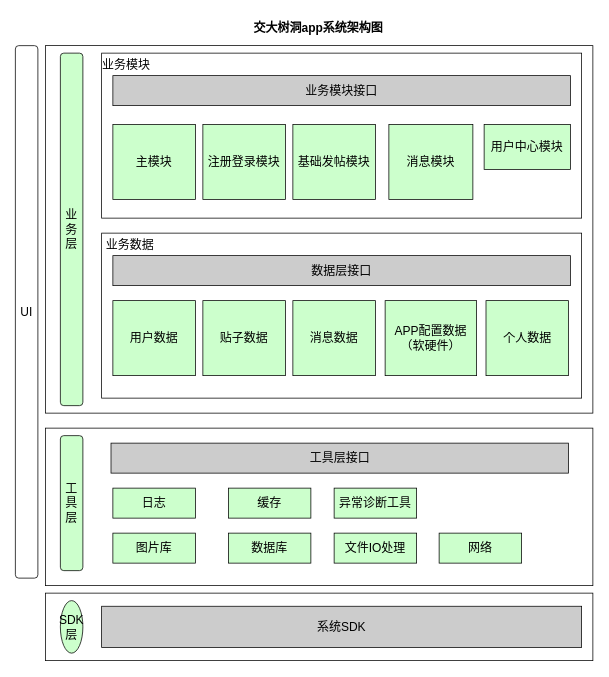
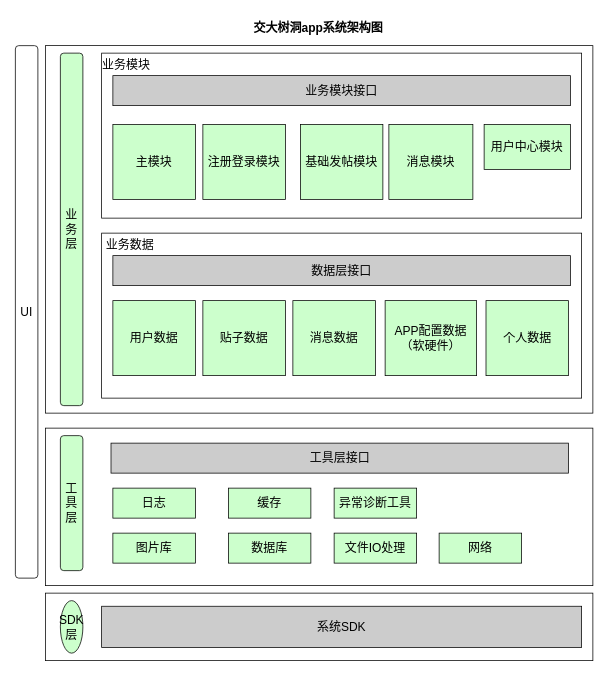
- <mxCell id="10" value="基础发帖模块" style="rounded=0;whiteSpace=wrap;html=1;shadow=0;glass=0;sketch=0;fontSize=16;fillColor=#CCFFCC;" vertex="1" parent="1"><mxGeometry x="390" y="165" width="110" height="100" as="geometry" /></mxCell>
+ <mxCell id="10" value="基础发帖模块" style="rounded=0;whiteSpace=wrap;html=1;shadow=0;glass=0;sketch=0;fontSize=16;fillColor=#CCFFCC;" vertex="1" parent="1"><mxGeometry x="400" y="165" width="110" height="100" as="geometry" /></mxCell>
